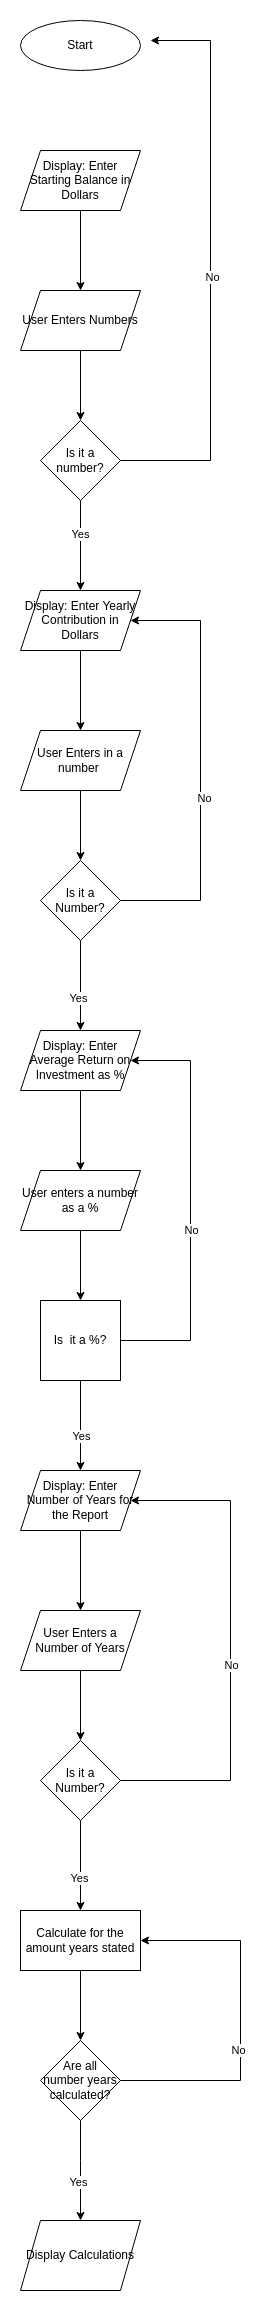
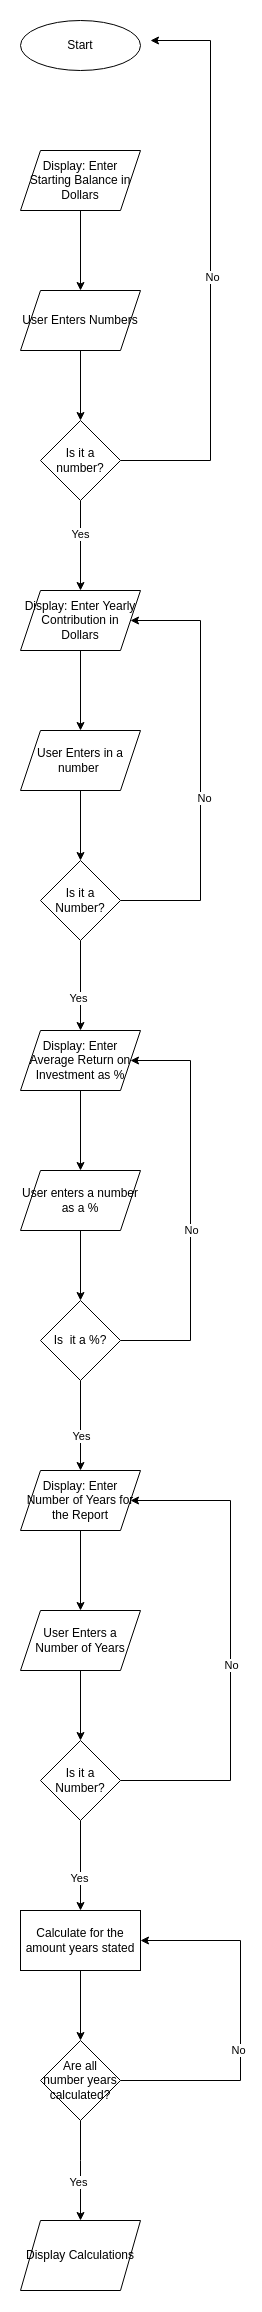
- <mxCell id="29" value="Is&amp;nbsp; it a %?" style="whiteSpace=wrap;html=1;rounded=0;" parent="1" vertex="1"><mxGeometry x="40" y="1300" width="80" height="80" as="geometry" /></mxCell>
+ <mxCell id="29" value="Is&amp;nbsp; it a %?" style="rhombus;whiteSpace=wrap;html=1;" parent="1" vertex="1"><mxGeometry x="40" y="1300" width="80" height="80" as="geometry" /></mxCell>
